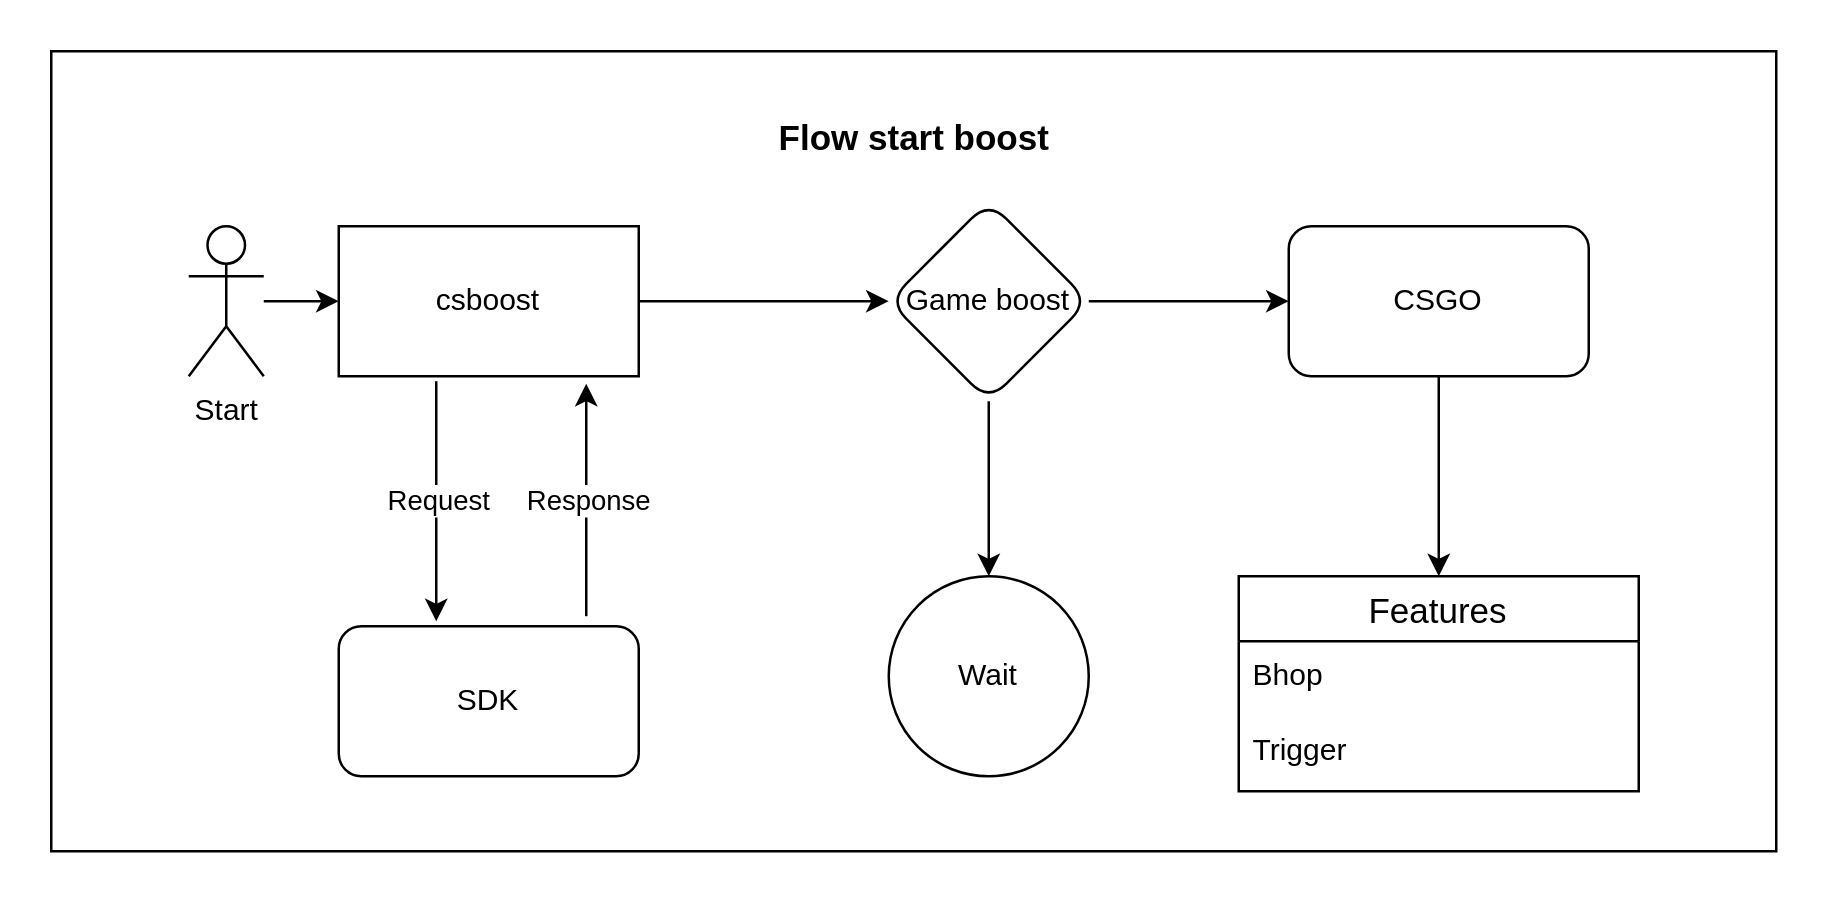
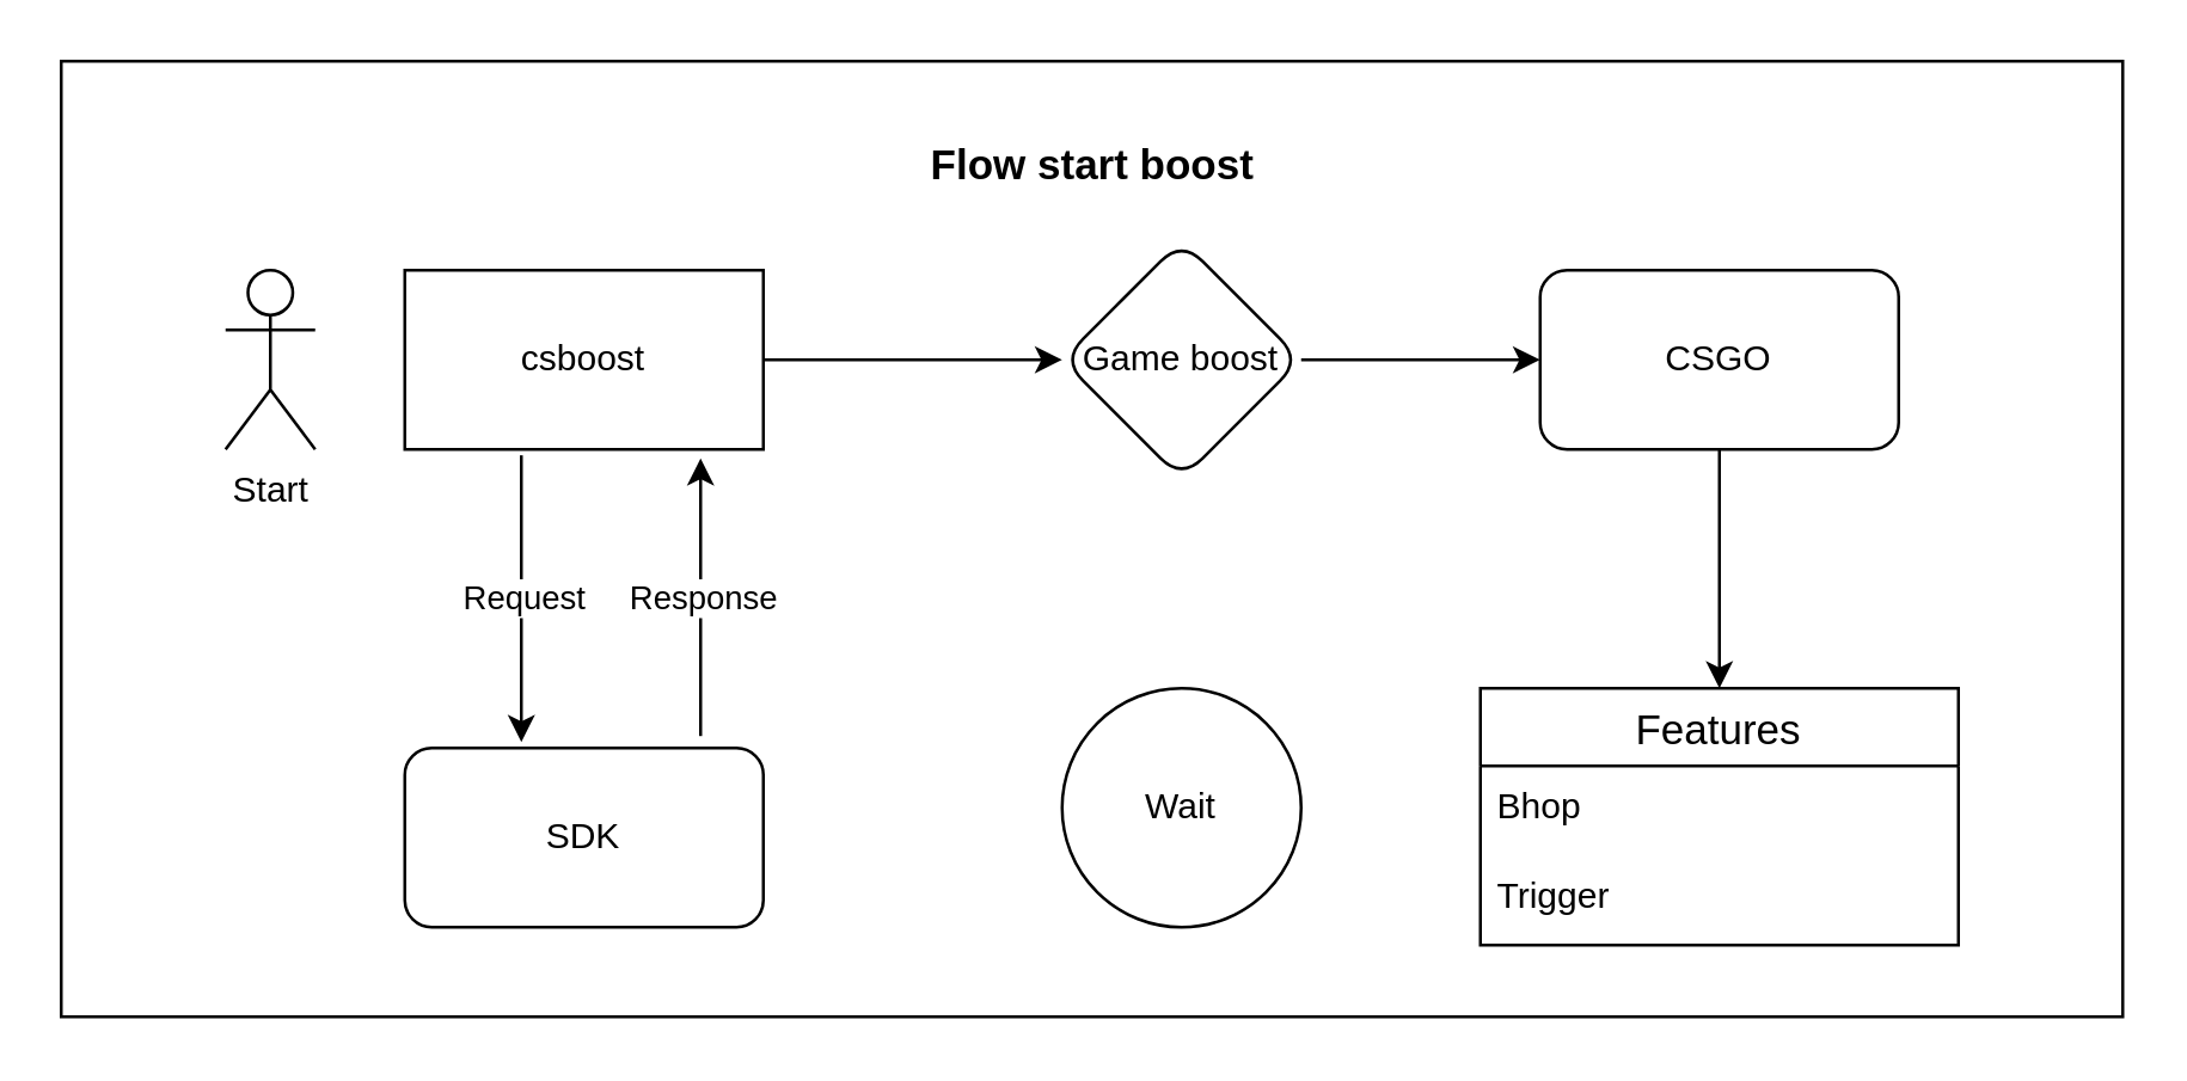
- <mxCell id="16" value="" style="edgeStyle=orthogonalEdgeStyle;rounded=0;orthogonalLoop=1;jettySize=auto;html=1;" edge="1" parent="1" source="17" target="7"><mxGeometry relative="1" as="geometry" /></mxCell>
- <mxCell id="12" value="" style="edgeStyle=orthogonalEdgeStyle;rounded=0;orthogonalLoop=1;jettySize=auto;html=1;" edge="1" parent="1" source="14" target="15"><mxGeometry relative="1" as="geometry" /></mxCell>
